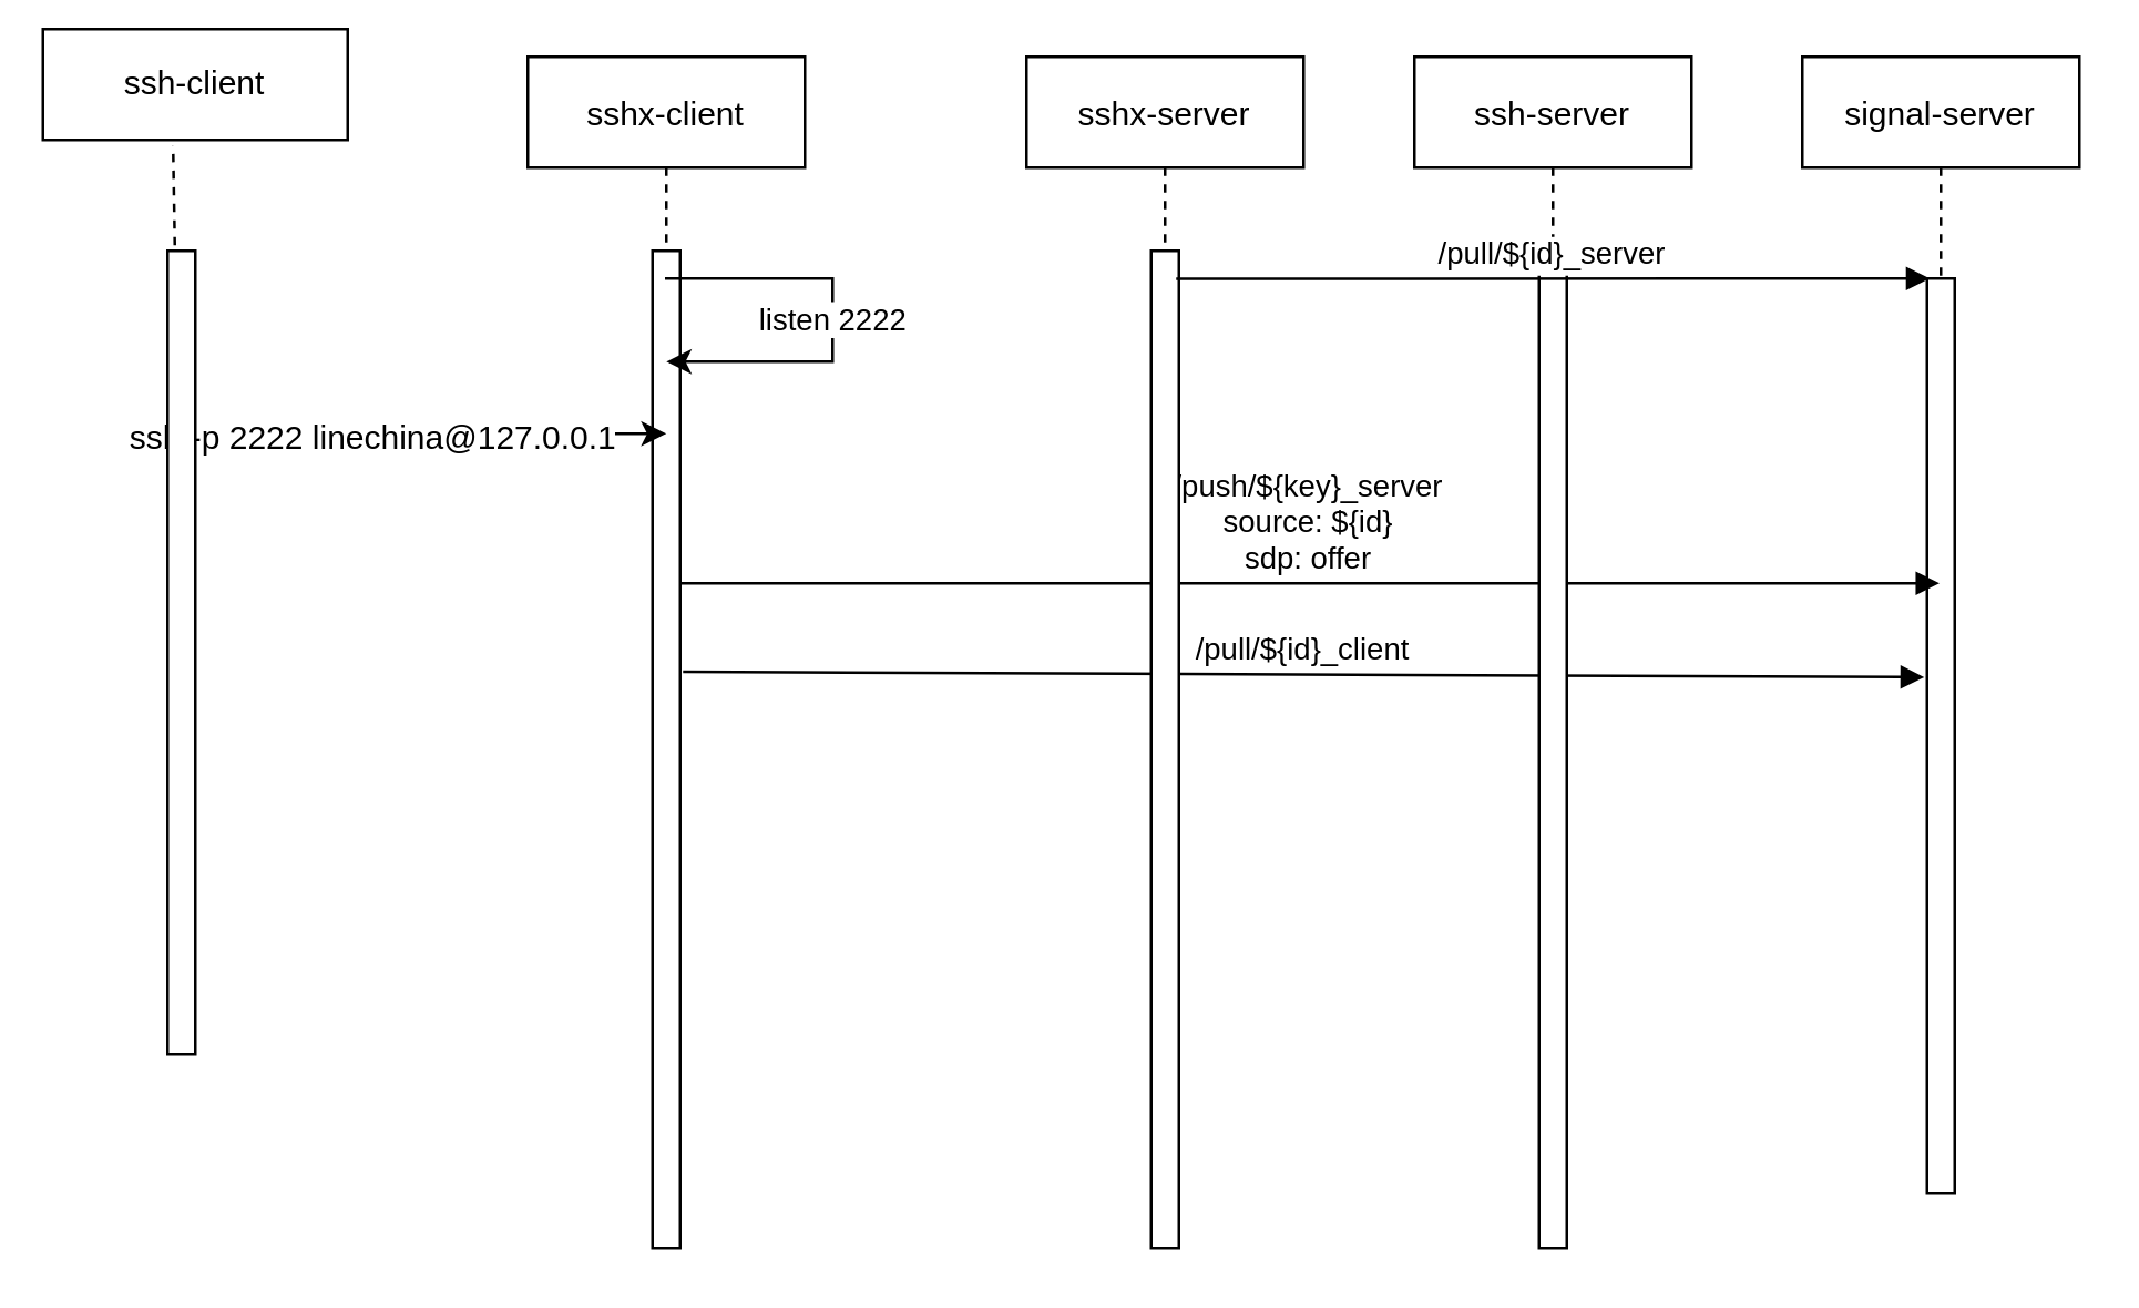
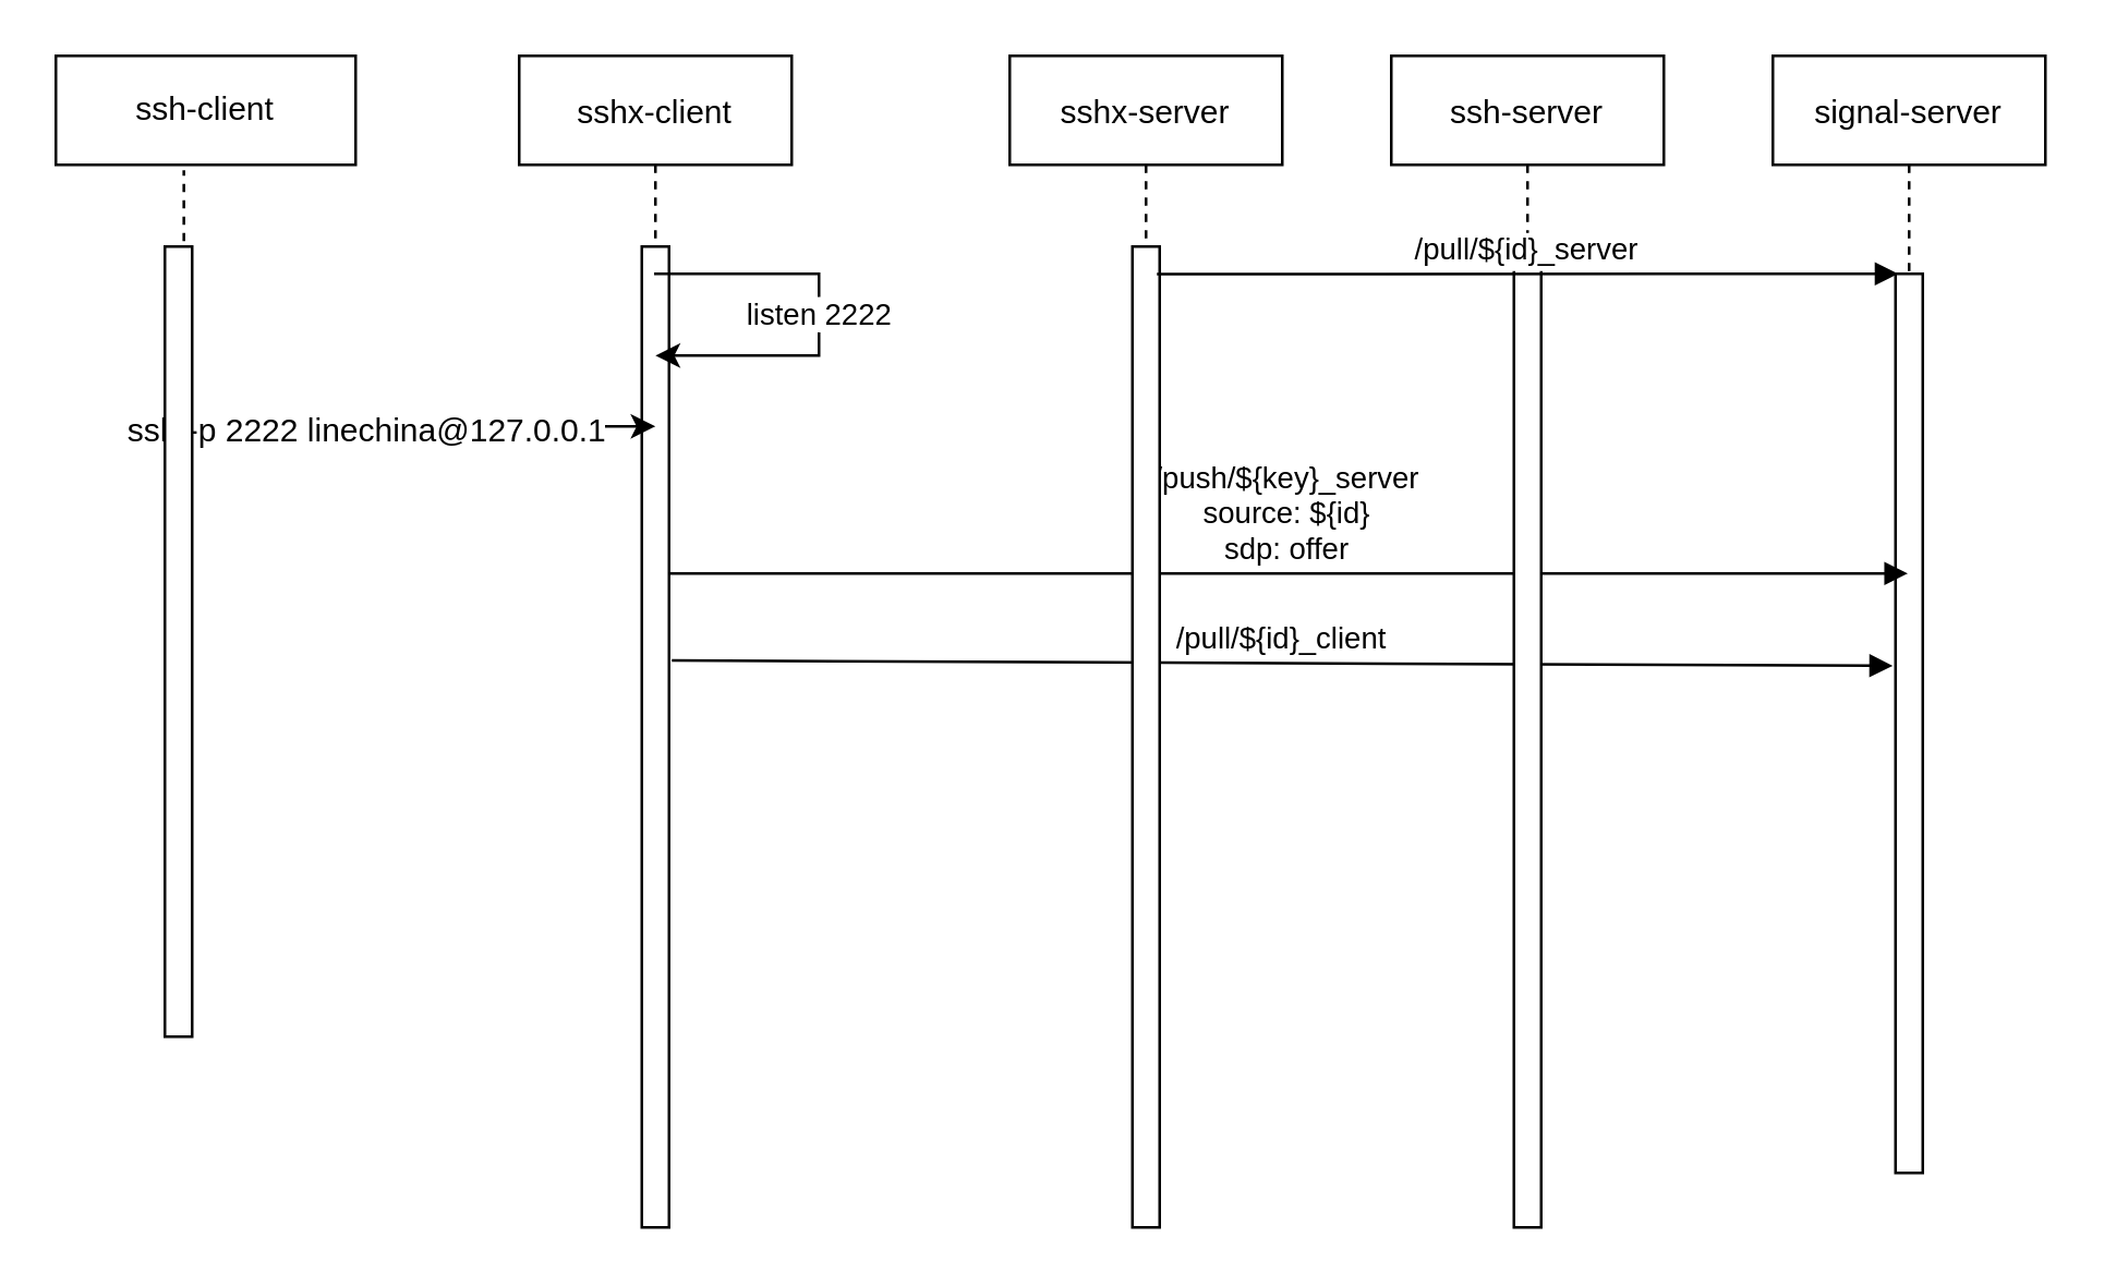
- <mxCell id="8" value="ssh-client" style="rounded=0;whiteSpace=wrap;html=1;" vertex="1" parent="1"><mxGeometry x="15" y="10" width="110" height="40" as="geometry" /></mxCell>
+ <mxCell id="8" value="ssh-client" style="rounded=0;whiteSpace=wrap;html=1;" vertex="1" parent="1"><mxGeometry x="20" y="20" width="110" height="40" as="geometry" /></mxCell>
